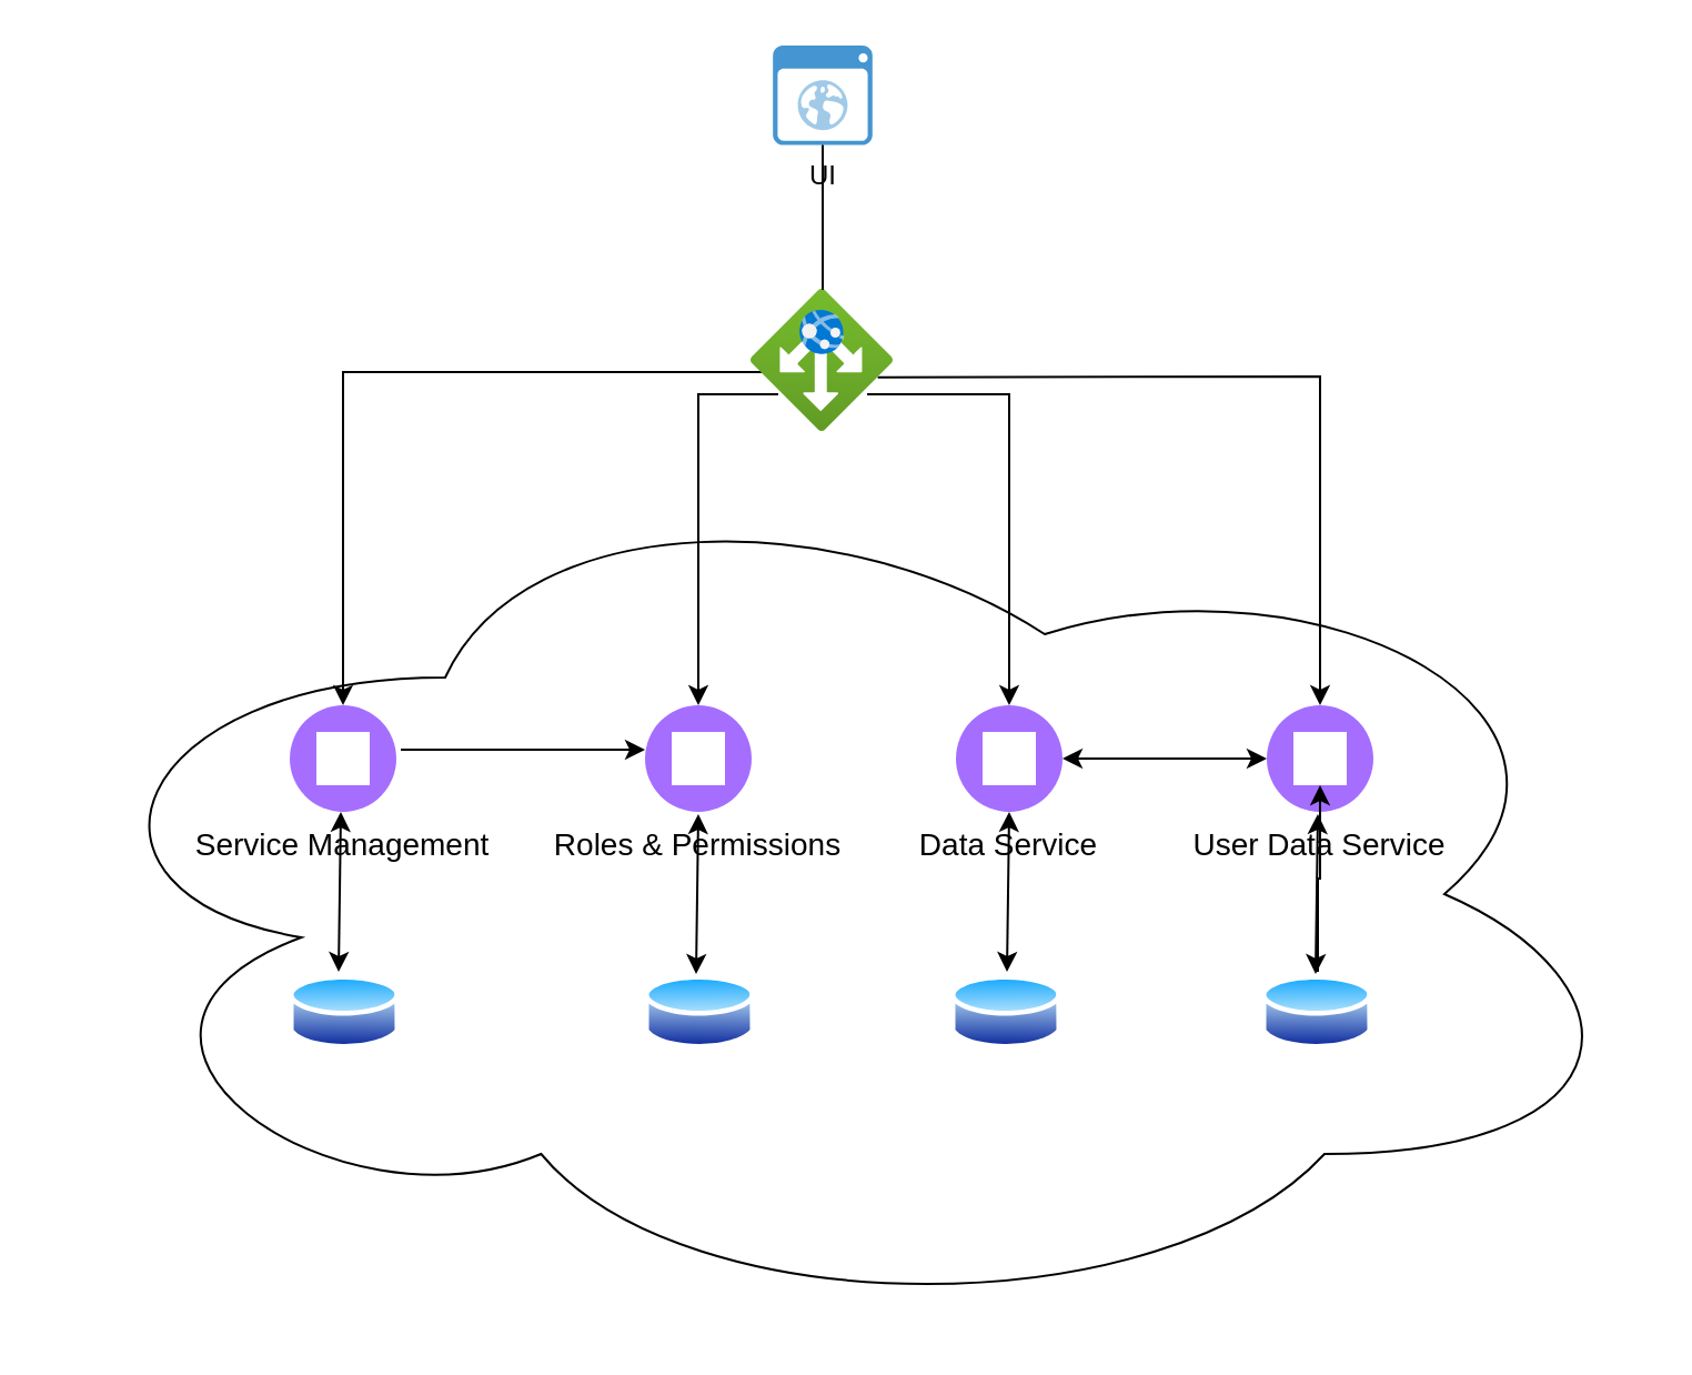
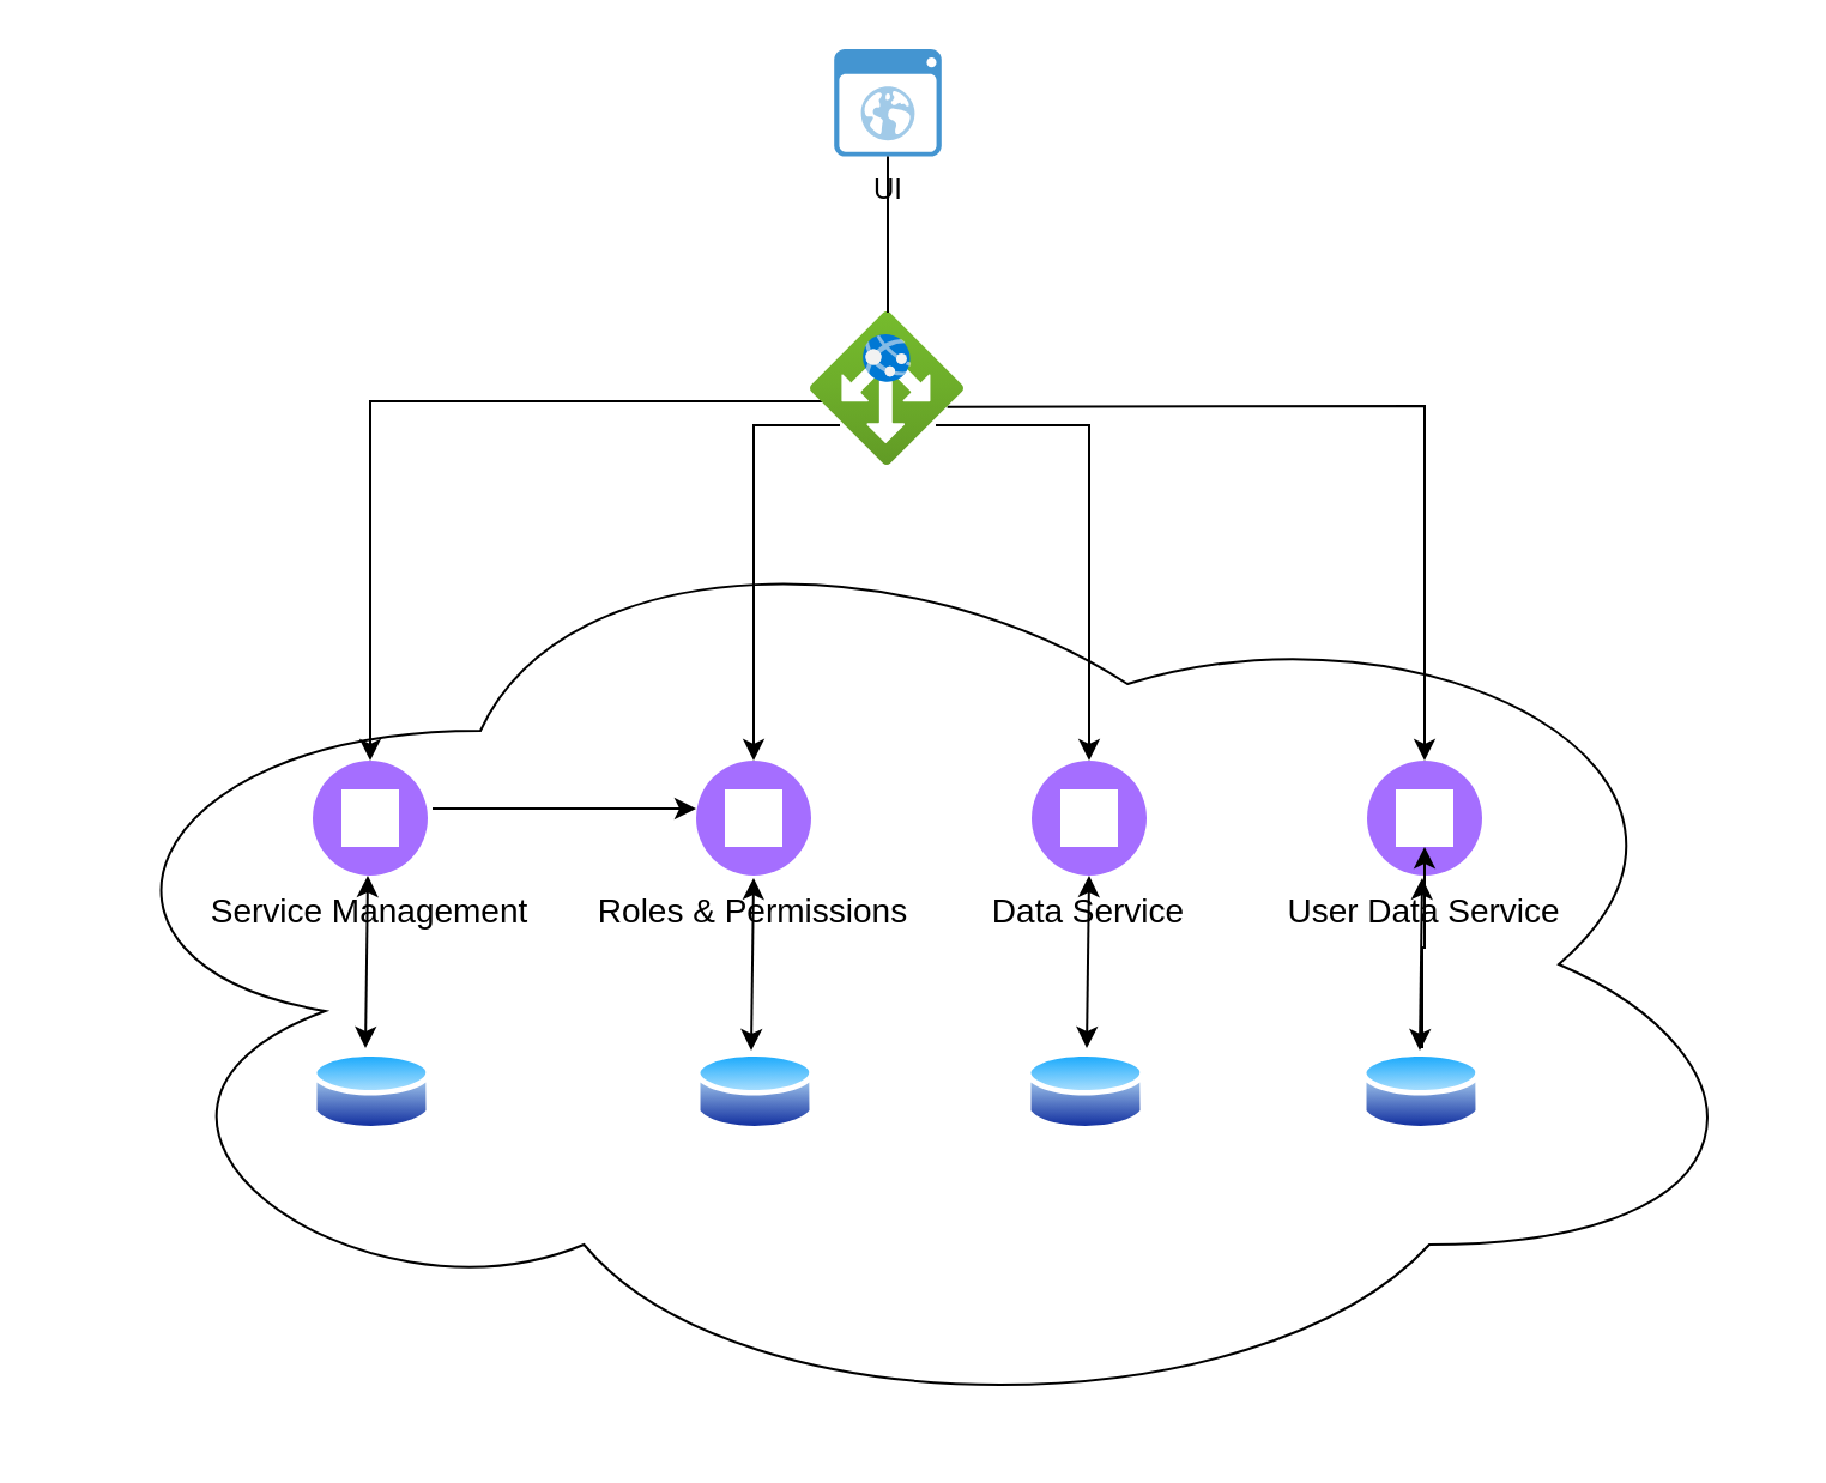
- <mxCell id="25" value="" style="endArrow=classic;startArrow=classic;html=1;rounded=0;exitX=1;exitY=0.5;exitDx=0;exitDy=0;entryX=0;entryY=0.5;entryDx=0;entryDy=0;" edge="1" parent="1" source="7" target="9"><mxGeometry width="50" height="50" relative="1" as="geometry"><mxPoint x="470" y="417" as="sourcePoint" /><mxPoint x="520" y="367" as="targetPoint" /></mxGeometry></mxCell>
